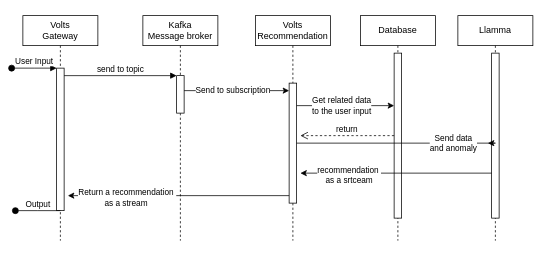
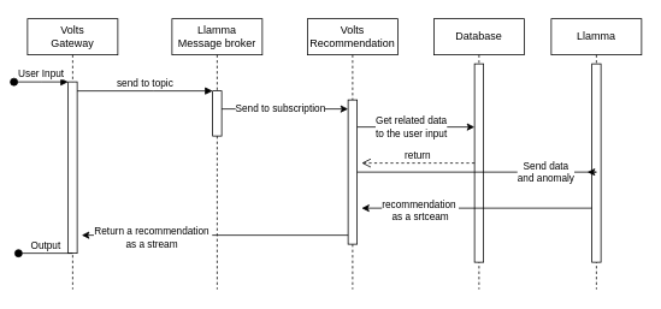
- <mxCell id="5" value="Kafka&lt;div&gt;Message broker&lt;/div&gt;" style="shape=umlLifeline;perimeter=lifelinePerimeter;whiteSpace=wrap;html=1;container=0;dropTarget=0;collapsible=0;recursiveResize=0;outlineConnect=0;portConstraint=eastwest;newEdgeStyle={&quot;edgeStyle&quot;:&quot;elbowEdgeStyle&quot;,&quot;elbow&quot;:&quot;vertical&quot;,&quot;curved&quot;:0,&quot;rounded&quot;:0};" parent="1" vertex="1"><mxGeometry x="190" y="20" width="100" height="300" as="geometry" /></mxCell>
+ <mxCell id="5" value="Llamma&lt;div&gt;Message broker&lt;/div&gt;" style="shape=umlLifeline;perimeter=lifelinePerimeter;whiteSpace=wrap;html=1;container=0;dropTarget=0;collapsible=0;recursiveResize=0;outlineConnect=0;portConstraint=eastwest;newEdgeStyle={&quot;edgeStyle&quot;:&quot;elbowEdgeStyle&quot;,&quot;elbow&quot;:&quot;vertical&quot;,&quot;curved&quot;:0,&quot;rounded&quot;:0};" parent="1" vertex="1"><mxGeometry x="190" y="20" width="100" height="300" as="geometry" /></mxCell>
